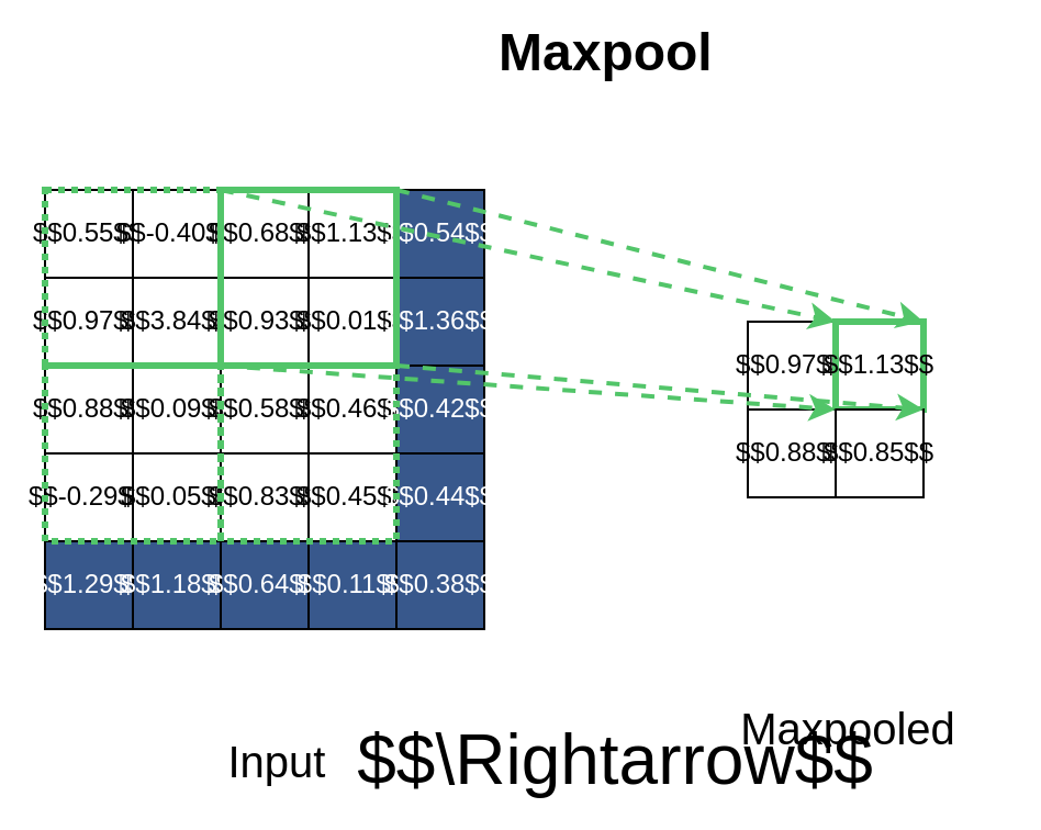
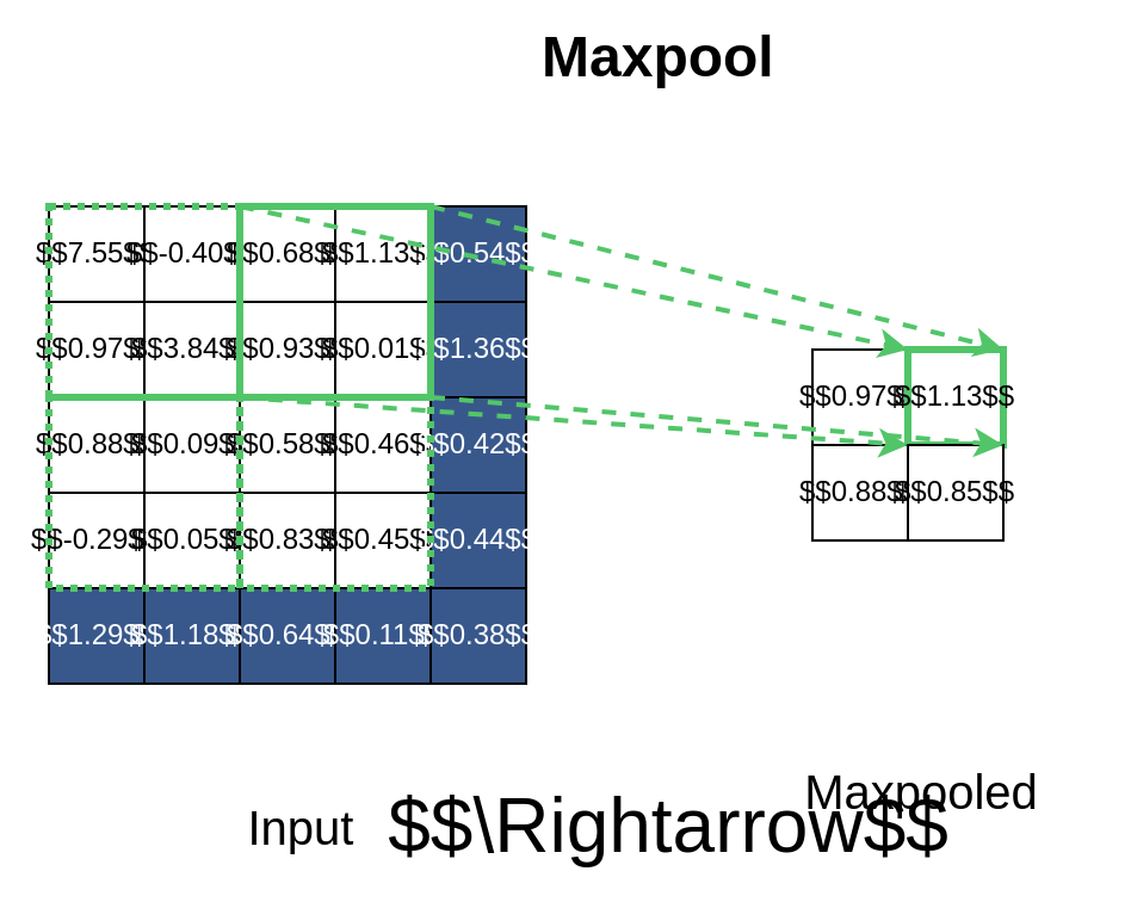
- <mxCell id="2" value="$$0.55$$" style="whiteSpace=wrap;html=1;aspect=fixed;" parent="1" vertex="1"><mxGeometry x="20" y="86" width="40" height="40" as="geometry" /></mxCell>
+ <mxCell id="2" value="$$7.55$$" style="whiteSpace=wrap;html=1;aspect=fixed;" parent="1" vertex="1"><mxGeometry x="20" y="86" width="40" height="40" as="geometry" /></mxCell>
